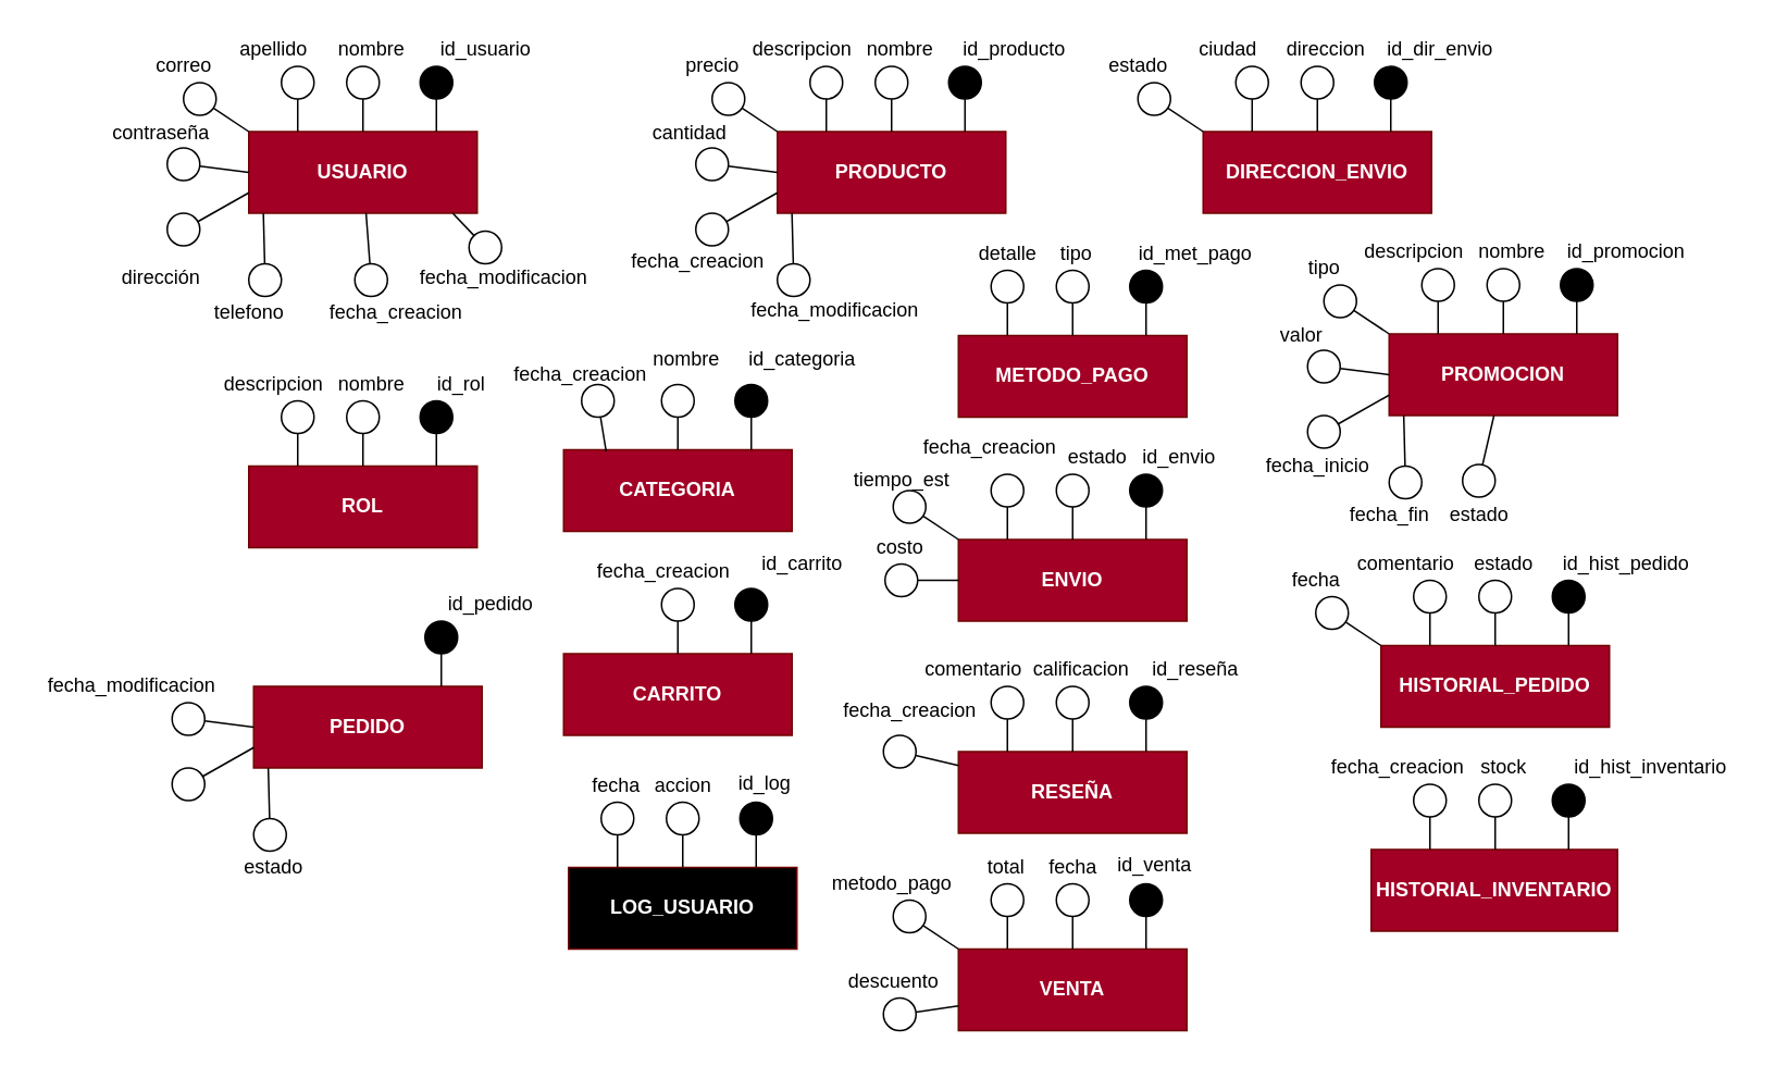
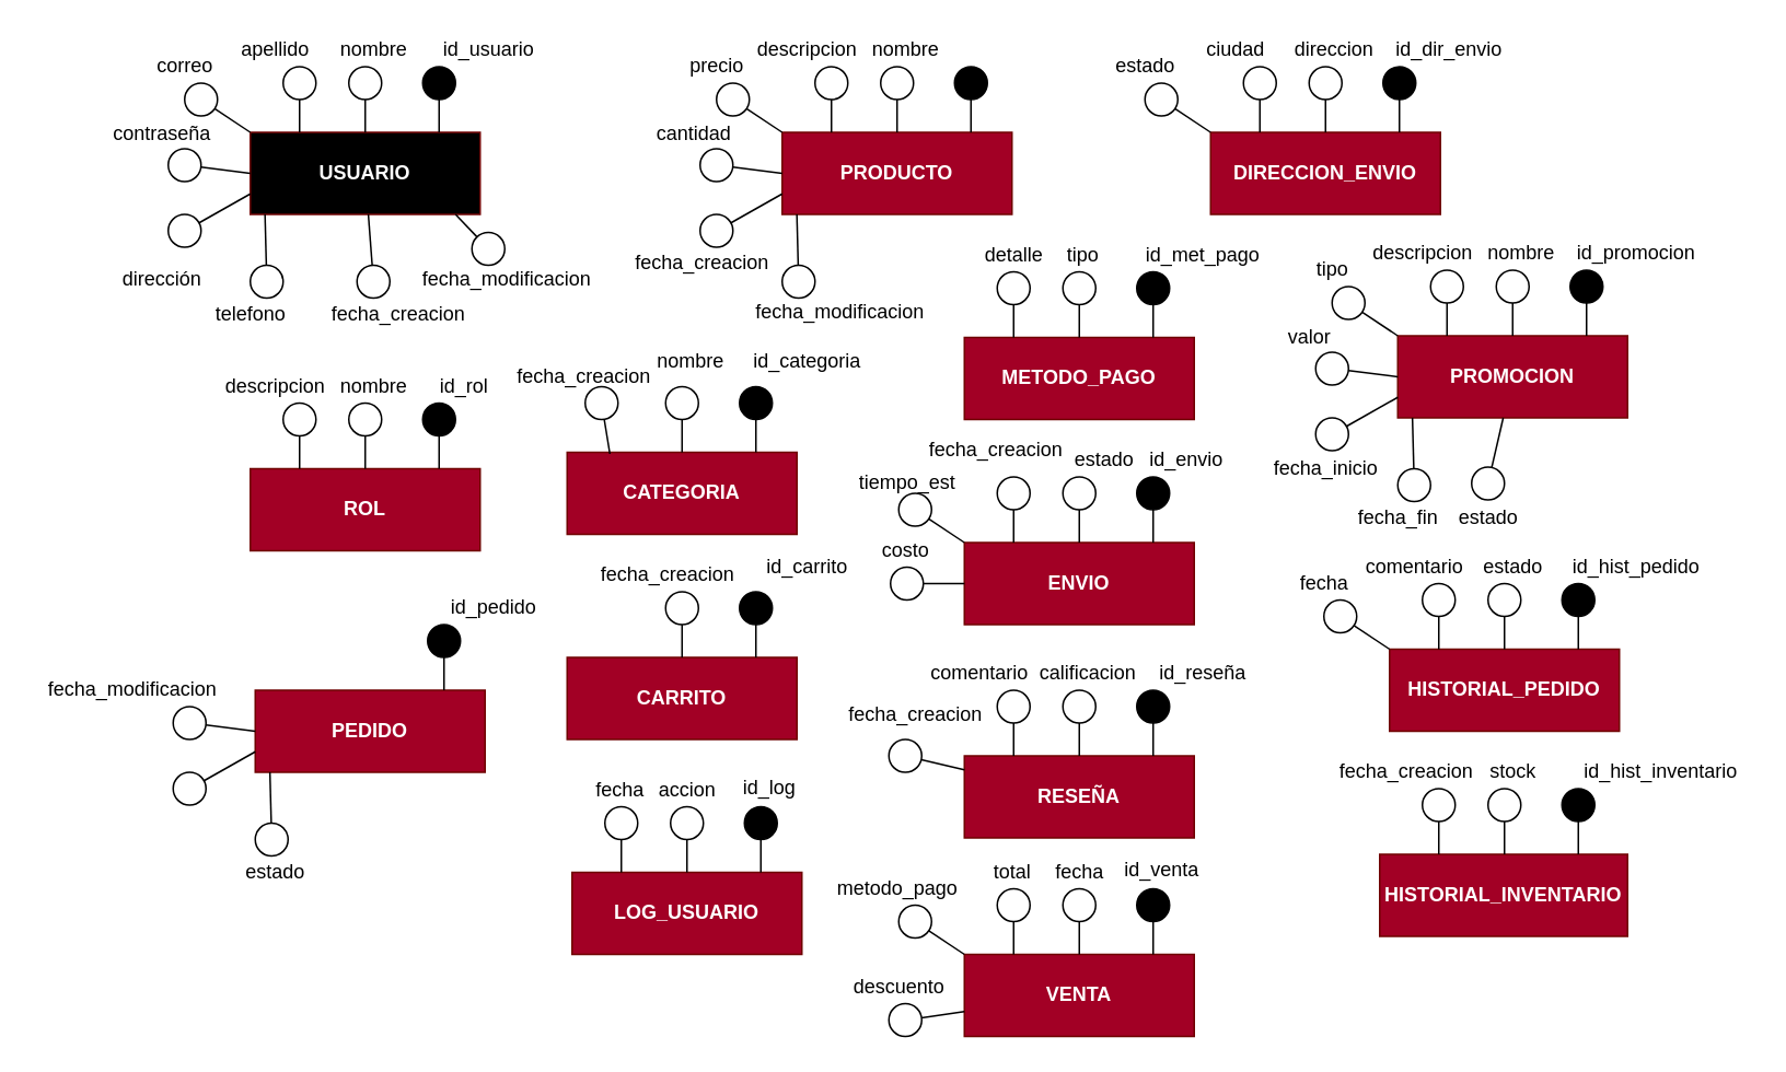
- <mxCell id="40" value="id_producto" style="text;html=1;align=center;verticalAlign=middle;resizable=0;points=[];autosize=1;" parent="1" vertex="1"><mxGeometry x="581" y="20" width="80" height="20" as="geometry" /></mxCell>
- <mxCell id="2" value="USUARIO" style="rounded=0;whiteSpace=wrap;html=1;fillColor=#a20025;strokeColor=#6F0000;fontColor=#ffffff;fontStyle=1" parent="1" vertex="1"><mxGeometry x="152" y="80" width="140" height="50" as="geometry" /></mxCell>
+ <mxCell id="2" value="USUARIO" style="rounded=0;whiteSpace=wrap;html=1;fillColor=#000000;strokeColor=#6F0000;fontColor=#ffffff;fontStyle=1;" parent="1" vertex="1"><mxGeometry x="152" y="80" width="140" height="50" as="geometry" /></mxCell>
- <mxCell id="198" value="LOG_USUARIO" style="rounded=0;whiteSpace=wrap;html=1;fillColor=#000000;strokeColor=#6F0000;fontColor=#ffffff;fontStyle=1;" parent="1" vertex="1"><mxGeometry x="348" y="531" width="140" height="50" as="geometry" /></mxCell>
+ <mxCell id="198" value="LOG_USUARIO" style="rounded=0;whiteSpace=wrap;html=1;fillColor=#a20025;strokeColor=#6F0000;fontColor=#ffffff;fontStyle=1" parent="1" vertex="1"><mxGeometry x="348" y="531" width="140" height="50" as="geometry" /></mxCell>
